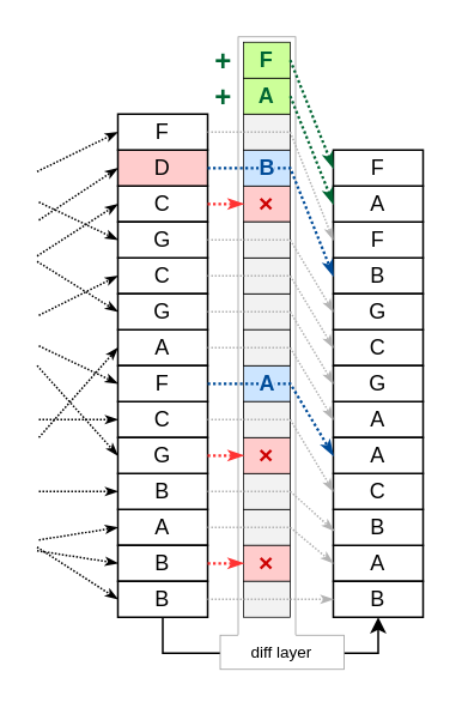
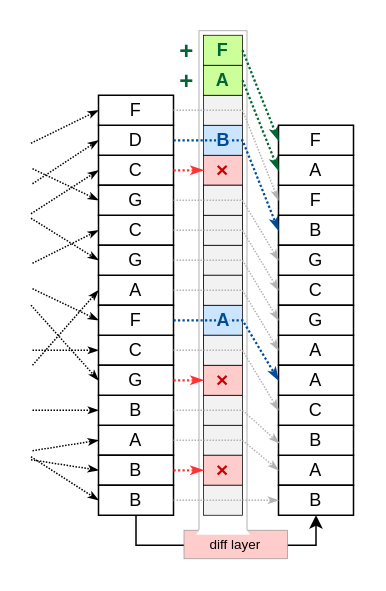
- <mxCell id="12" value="D" style="rounded=0;whiteSpace=wrap;html=1;fillColor=#ffcccc;" parent="1" vertex="1"><mxGeometry x="65" y="83" width="50" height="20" as="geometry" /></mxCell>
+ <mxCell id="12" value="D" style="rounded=0;whiteSpace=wrap;html=1;" parent="1" vertex="1"><mxGeometry x="65" y="83" width="50" height="20" as="geometry" /></mxCell>
- <mxCell id="81" value="diff layer" style="rounded=0;whiteSpace=wrap;html=1;strokeColor=#999999;fontSize=9;strokeWidth=0.5;" vertex="1" parent="1"><mxGeometry x="122" y="353" width="69" height="19" as="geometry" /></mxCell>
+ <mxCell id="81" value="diff layer" style="rounded=0;whiteSpace=wrap;html=1;strokeColor=#999999;fontSize=9;strokeWidth=0.5;fillColor=#ffcccc;" vertex="1" parent="1"><mxGeometry x="122" y="353" width="69" height="19" as="geometry" /></mxCell>
